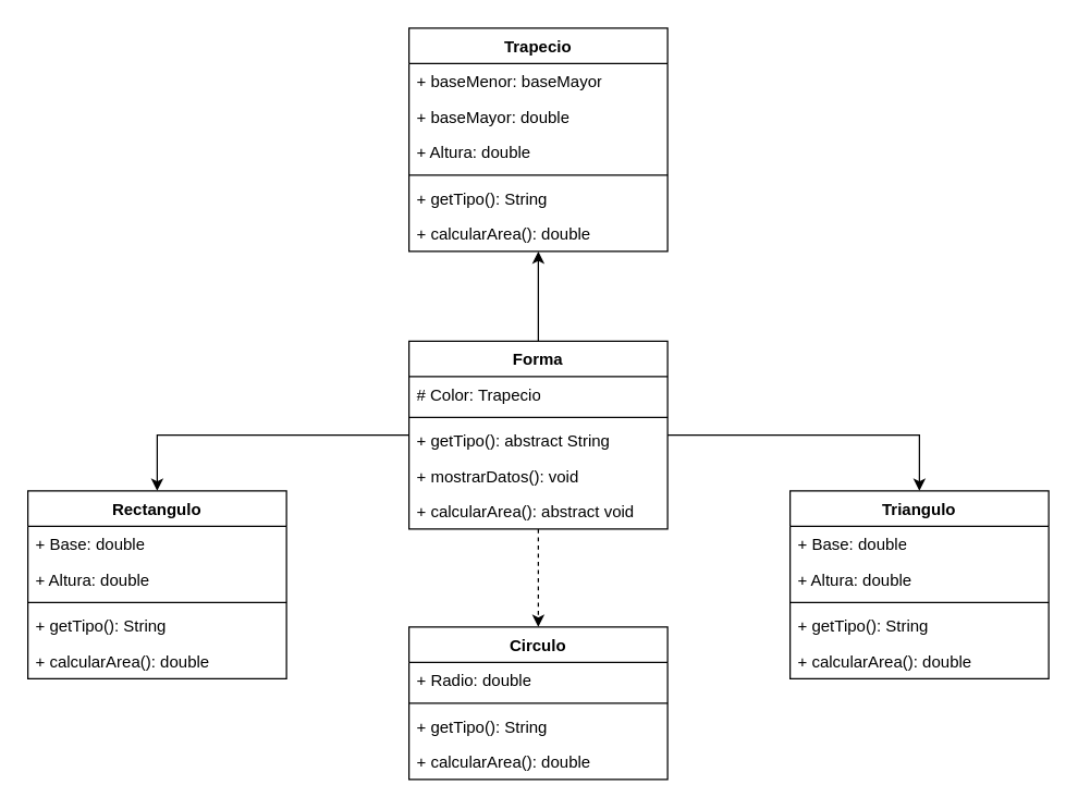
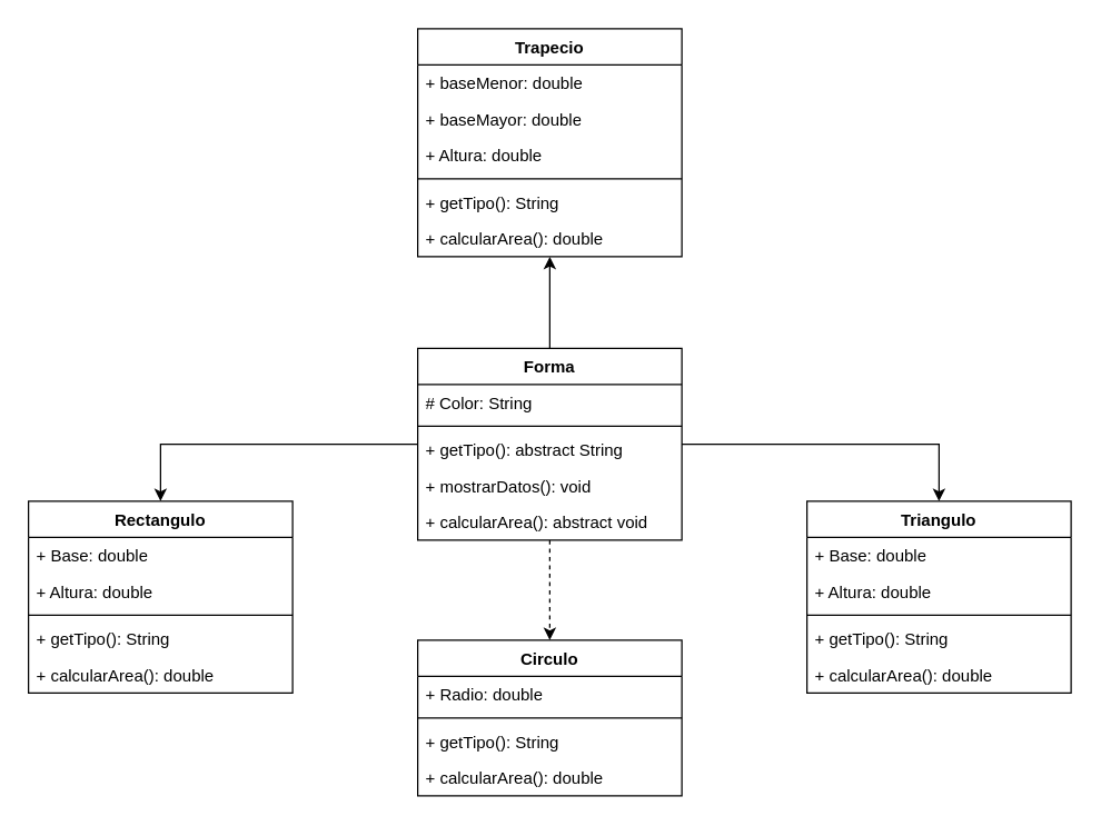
- <mxCell id="29" value="+ baseMenor: baseMayor" style="text;strokeColor=none;fillColor=none;align=left;verticalAlign=top;spacingLeft=4;spacingRight=4;overflow=hidden;rotatable=0;points=[[0,0.5],[1,0.5]];portConstraint=eastwest;whiteSpace=wrap;html=1;" parent="28" vertex="1"><mxGeometry y="26" width="190" height="26" as="geometry" /></mxCell>
+ <mxCell id="29" value="+ baseMenor: double" style="text;strokeColor=none;fillColor=none;align=left;verticalAlign=top;spacingLeft=4;spacingRight=4;overflow=hidden;rotatable=0;points=[[0,0.5],[1,0.5]];portConstraint=eastwest;whiteSpace=wrap;html=1;" parent="28" vertex="1"><mxGeometry y="26" width="190" height="26" as="geometry" /></mxCell>
- <mxCell id="6" value="# Color: Trapecio" style="text;strokeColor=none;fillColor=none;align=left;verticalAlign=top;spacingLeft=4;spacingRight=4;overflow=hidden;rotatable=0;points=[[0,0.5],[1,0.5]];portConstraint=eastwest;whiteSpace=wrap;html=1;" parent="5" vertex="1"><mxGeometry y="26" width="190" height="26" as="geometry" /></mxCell>
+ <mxCell id="6" value="# Color: String" style="text;strokeColor=none;fillColor=none;align=left;verticalAlign=top;spacingLeft=4;spacingRight=4;overflow=hidden;rotatable=0;points=[[0,0.5],[1,0.5]];portConstraint=eastwest;whiteSpace=wrap;html=1;" parent="5" vertex="1"><mxGeometry y="26" width="190" height="26" as="geometry" /></mxCell>
